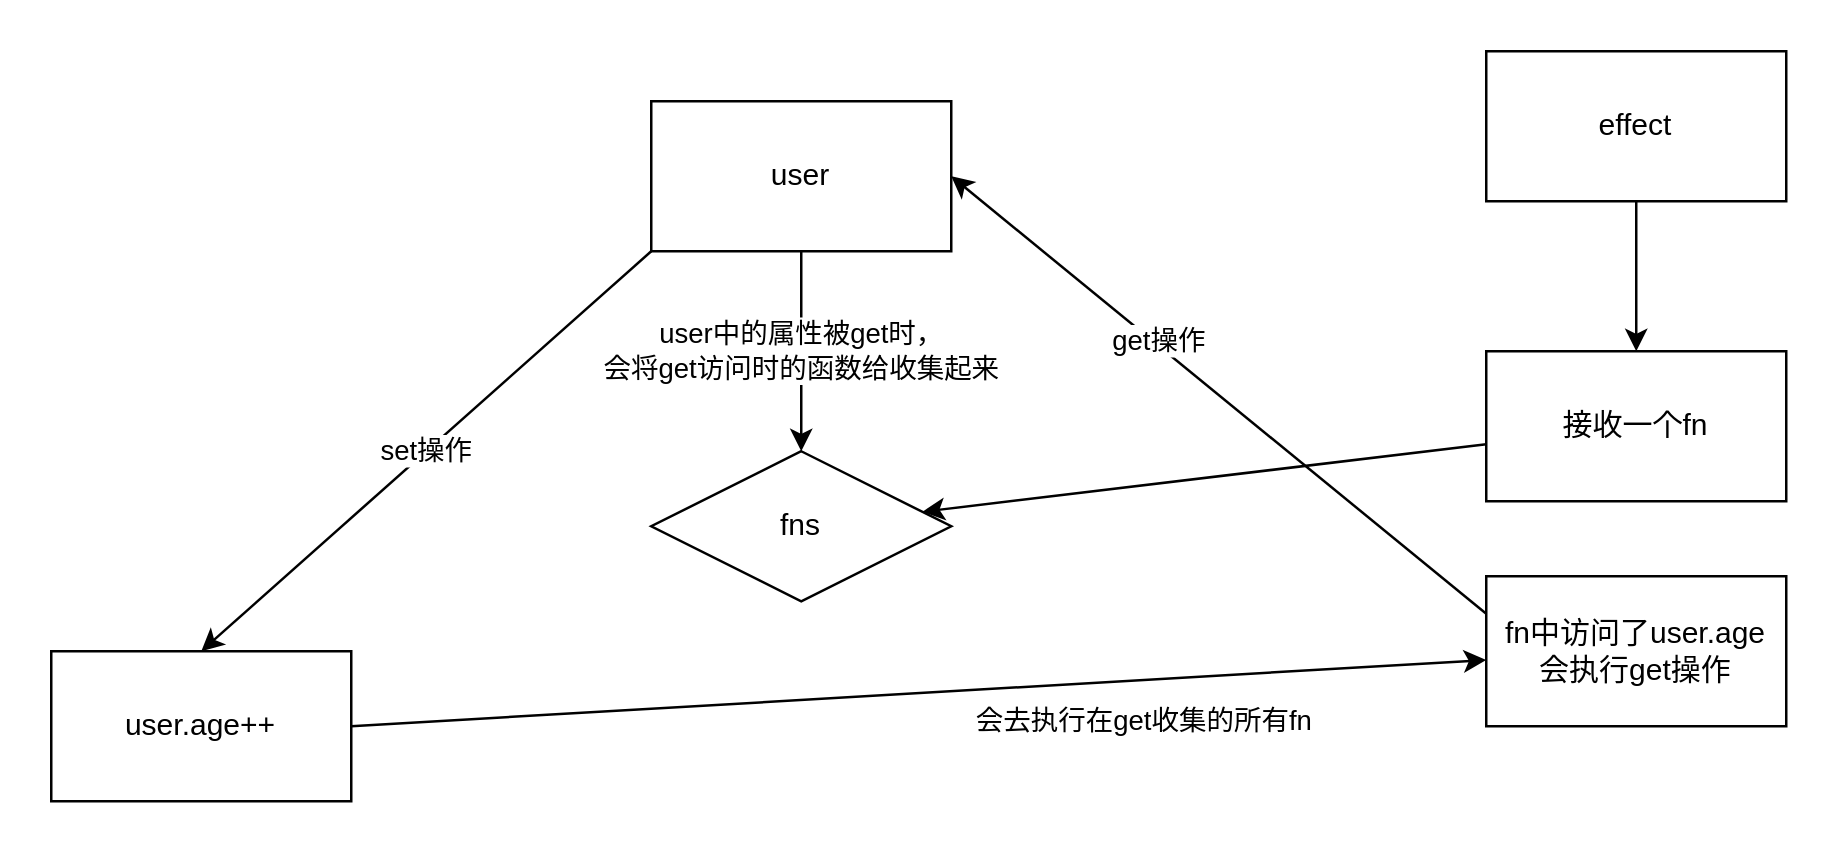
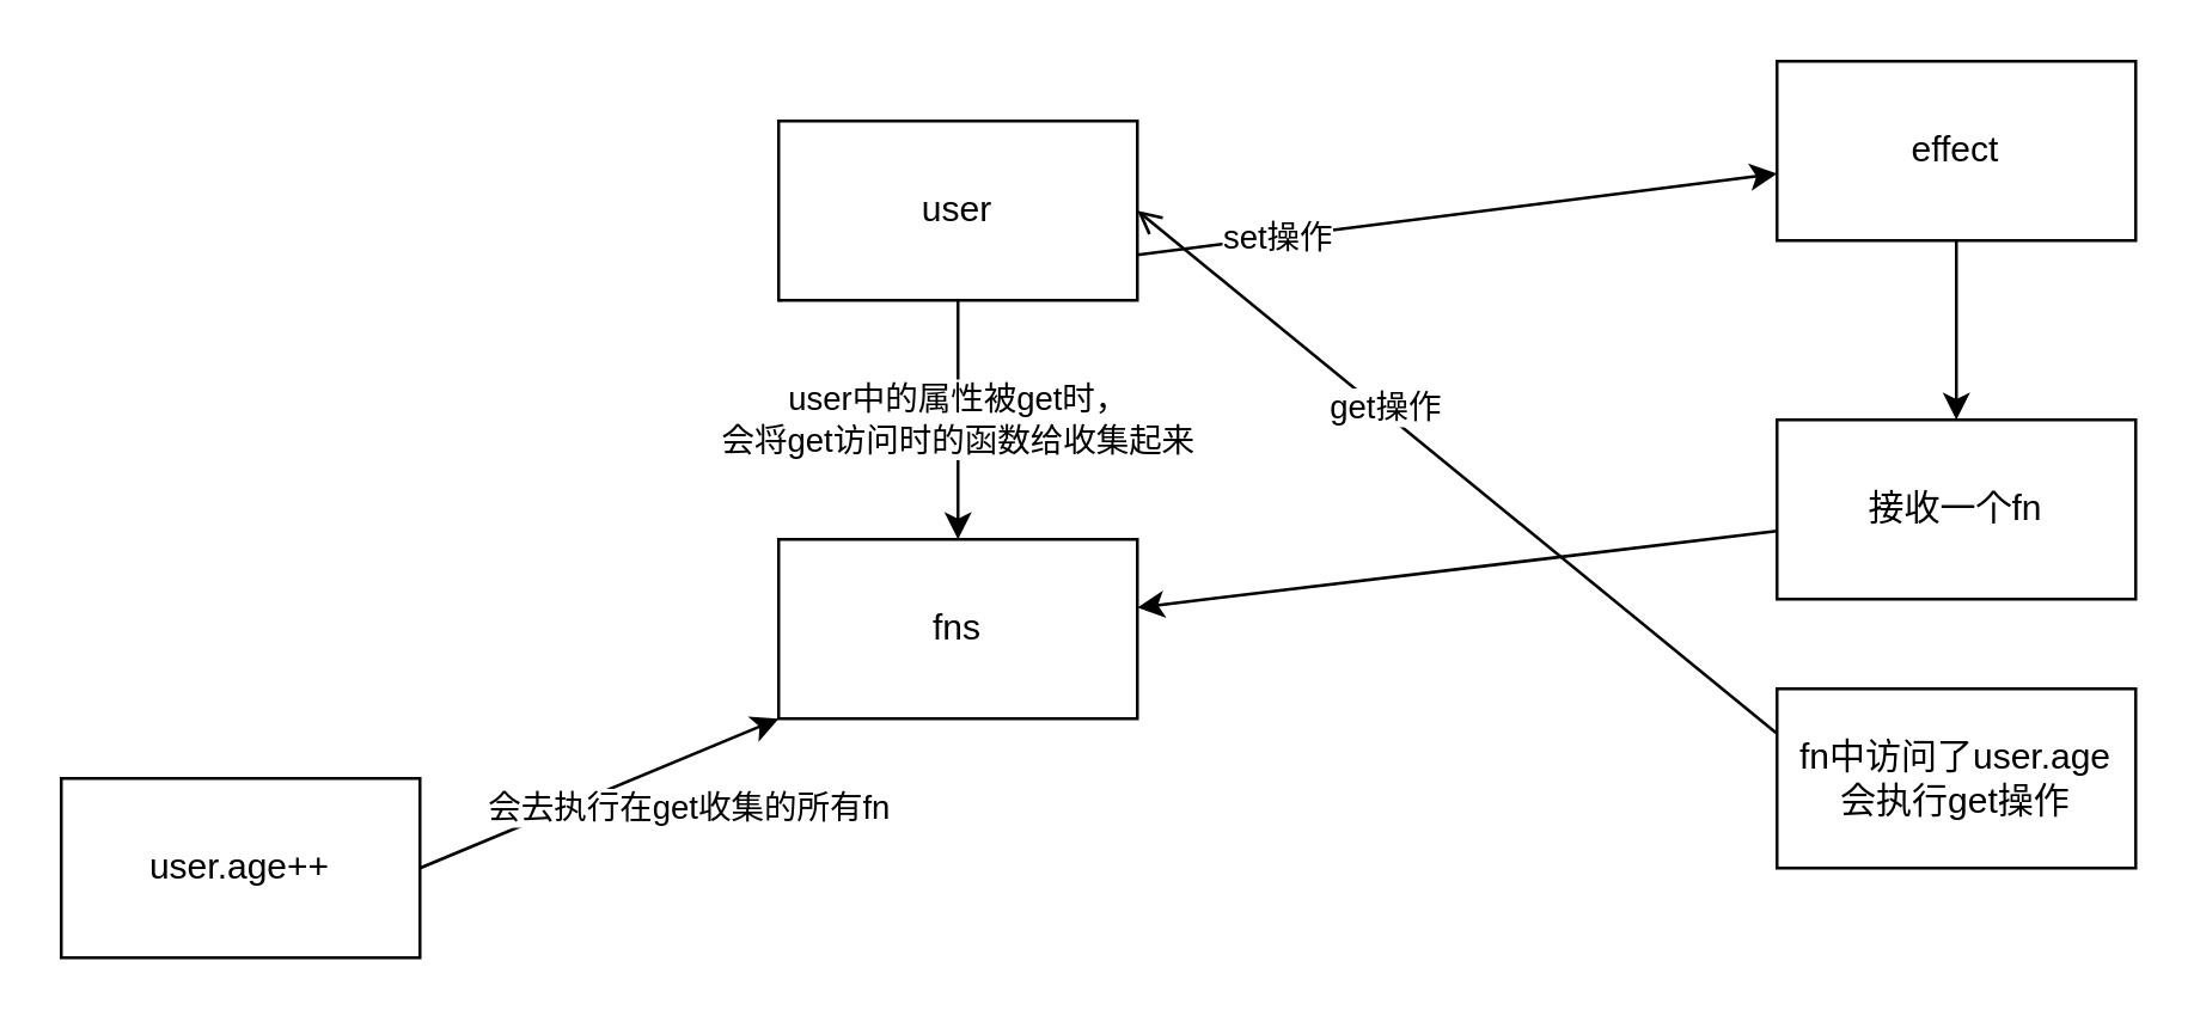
- <mxCell id="10" style="edgeStyle=none;html=1;exitX=0;exitY=0.25;exitDx=0;exitDy=0;entryX=1;entryY=0.5;entryDx=0;entryDy=0;" edge="1" parent="1" source="12" target="4"><mxGeometry relative="1" as="geometry" /></mxCell>
+ <mxCell id="10" style="edgeStyle=none;html=1;exitX=0;exitY=0.25;exitDx=0;exitDy=0;entryX=1;entryY=0.5;entryDx=0;entryDy=0;endArrow=open;" edge="1" parent="1" source="12" target="4"><mxGeometry relative="1" as="geometry" /></mxCell>
- <mxCell id="3" value="set操作" style="edgeStyle=none;html=1;exitX=0;exitY=1;exitDx=0;exitDy=0;entryX=0.5;entryY=0;entryDx=0;entryDy=0;" edge="1" parent="1" source="4" target="14"><mxGeometry relative="1" as="geometry"><mxPoint x="150" y="240" as="targetPoint" /></mxGeometry></mxCell>
+ <mxCell id="3" value="set操作" style="edgeStyle=none;html=1;exitX=0;exitY=1;exitDx=0;exitDy=0;" edge="1" parent="1" source="4" target="7"><mxGeometry relative="1" as="geometry"><mxPoint x="150" y="240" as="targetPoint" /></mxGeometry></mxCell>
- <mxCell id="5" value="fns&lt;br&gt;" style="rhombus;whiteSpace=wrap;html=1;" vertex="1" parent="1"><mxGeometry x="260" y="180" width="120" height="60" as="geometry" /></mxCell>
+ <mxCell id="5" value="fns&lt;br&gt;" style="whiteSpace=wrap;html=1;rounded=0;" vertex="1" parent="1"><mxGeometry x="260" y="180" width="120" height="60" as="geometry" /></mxCell>
- <mxCell id="13" value="会去执行在get收集的所有fn" style="edgeStyle=none;html=1;exitX=1;exitY=0.5;exitDx=0;exitDy=0;" edge="1" parent="1" source="14" target="12"><mxGeometry x="0.396" y="-16" relative="1" as="geometry"><mxPoint as="offset" /></mxGeometry></mxCell>
+ <mxCell id="13" value="会去执行在get收集的所有fn" style="edgeStyle=none;html=1;exitX=1;exitY=0.5;exitDx=0;exitDy=0;entryX=0;entryY=1;entryDx=0;entryDy=0;" edge="1" parent="1" source="14" target="5"><mxGeometry x="0.396" y="-16" relative="1" as="geometry"><mxPoint as="offset" /></mxGeometry></mxCell>
